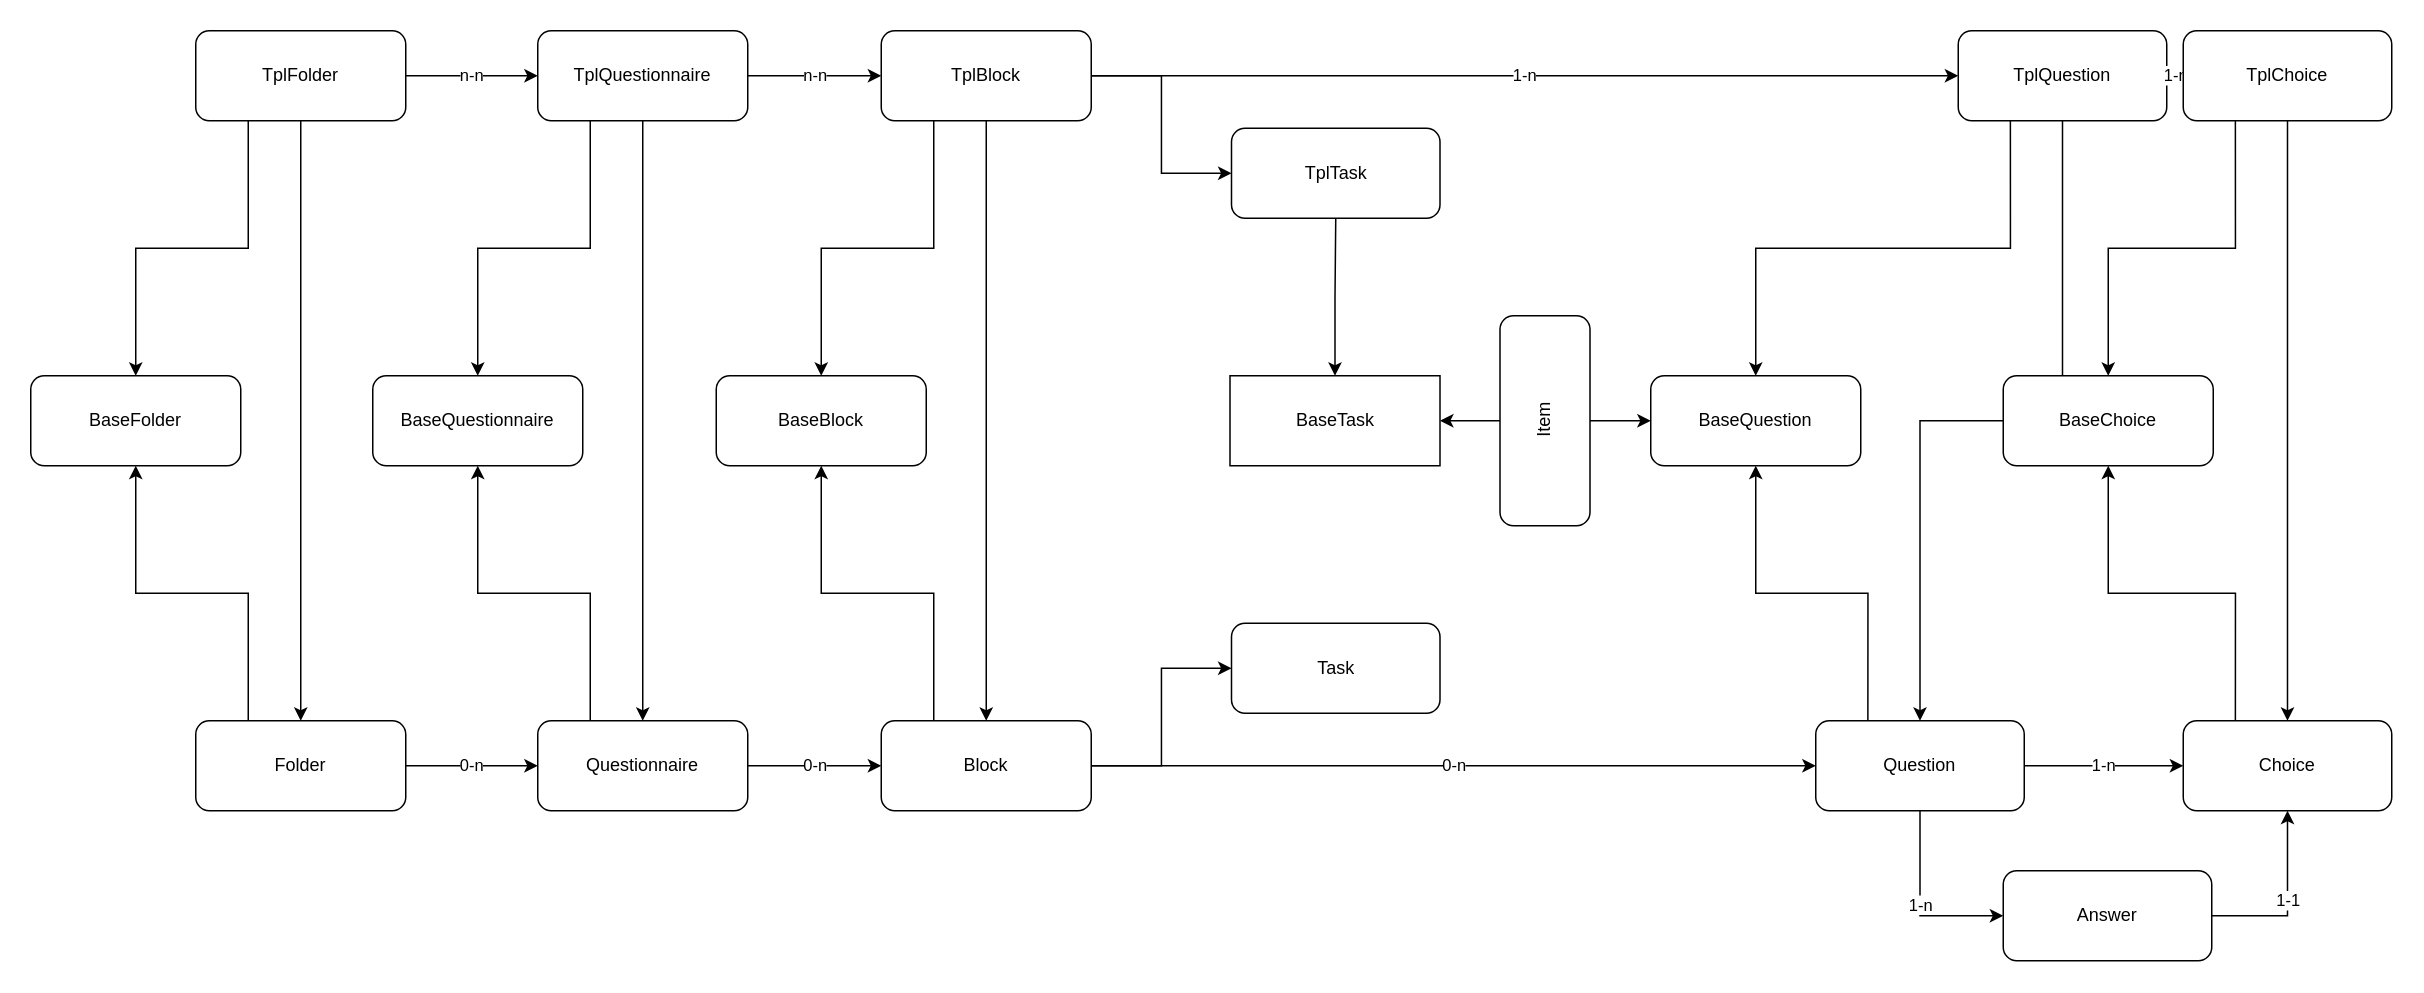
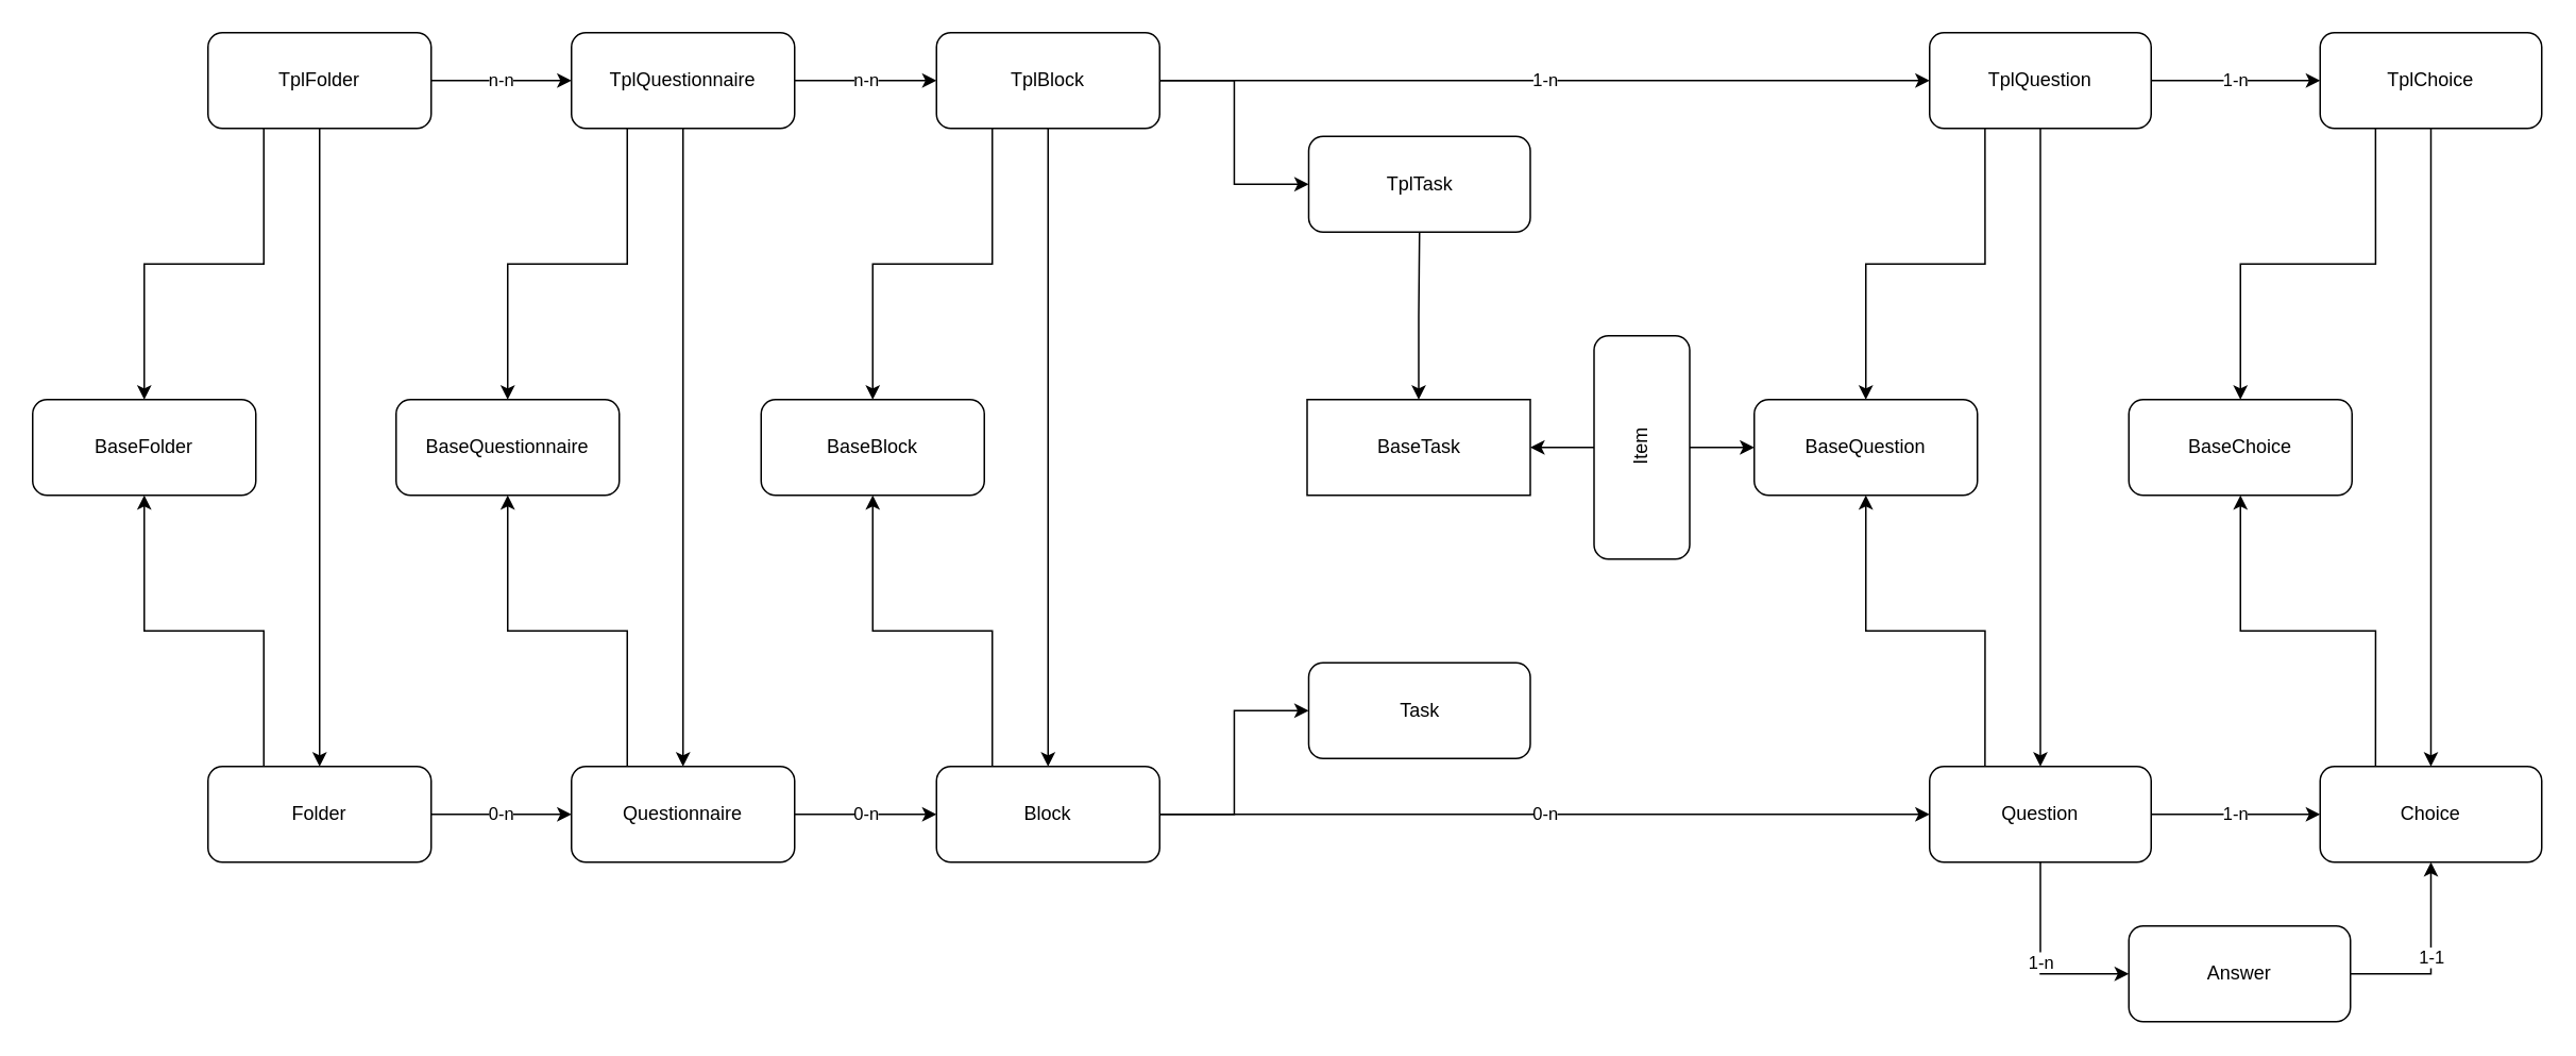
- <mxCell id="21" value="TplQuestion" style="rounded=1;whiteSpace=wrap;html=1;" parent="1" vertex="1"><mxGeometry x="1305" y="20" width="139" height="60" as="geometry" /></mxCell>
+ <mxCell id="21" value="TplQuestion" style="rounded=1;whiteSpace=wrap;html=1;" parent="1" vertex="1"><mxGeometry x="1210" y="20" width="139" height="60" as="geometry" /></mxCell>
